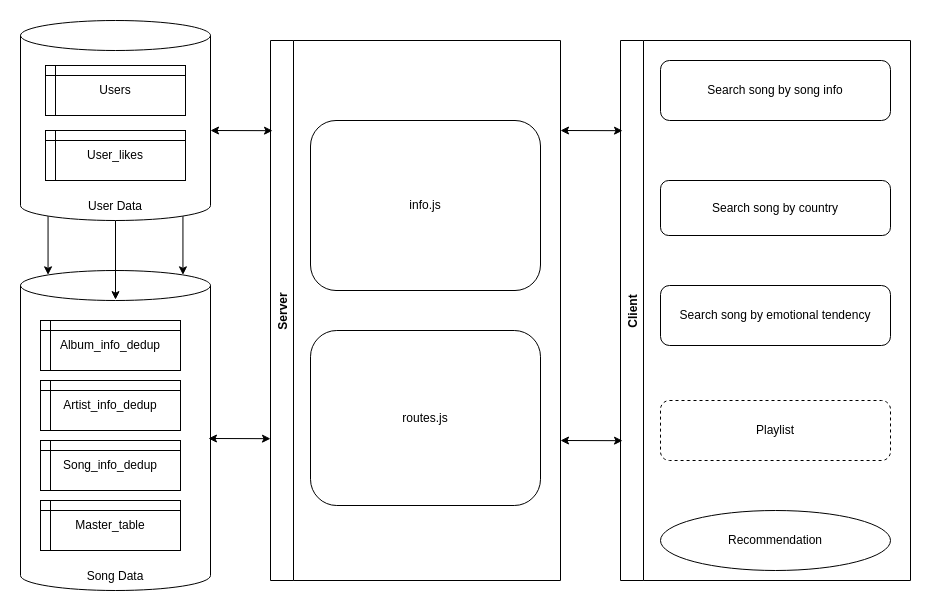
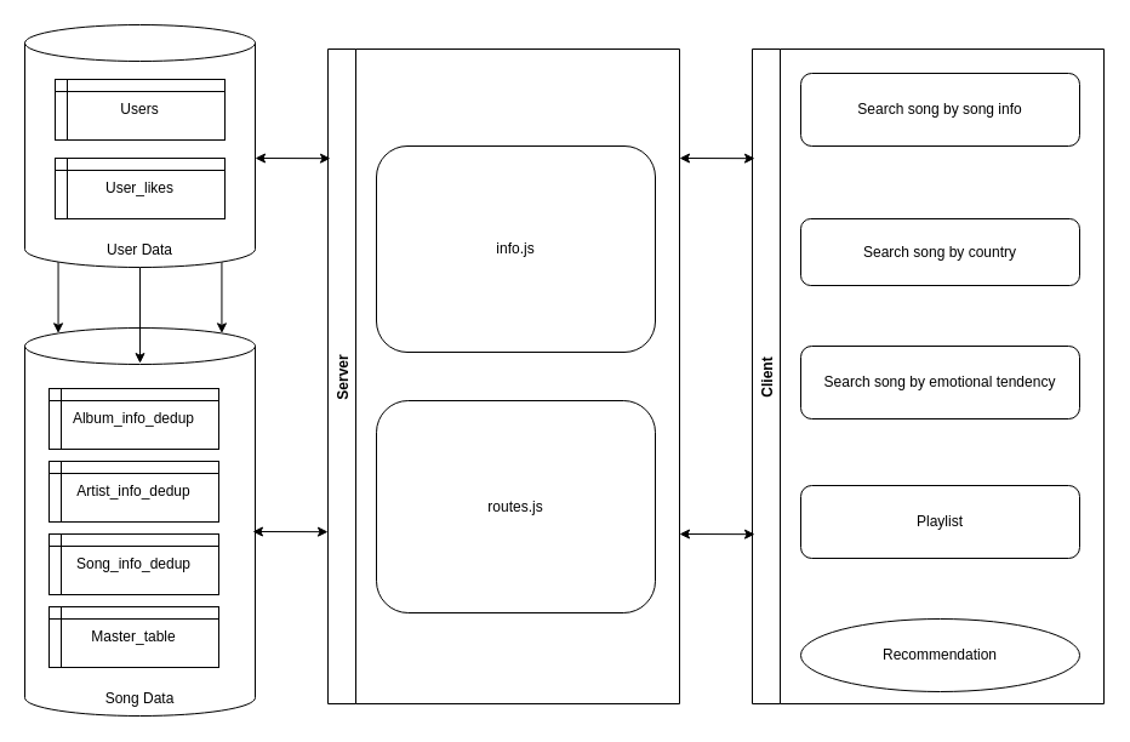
- <mxCell id="20" value="Playlist" style="rounded=1;whiteSpace=wrap;html=1;dashed=1;" vertex="1" parent="18"><mxGeometry x="40" y="360" width="230" height="60" as="geometry" /></mxCell>
+ <mxCell id="20" value="Playlist" style="rounded=1;whiteSpace=wrap;html=1;" vertex="1" parent="18"><mxGeometry x="40" y="360" width="230" height="60" as="geometry" /></mxCell>
